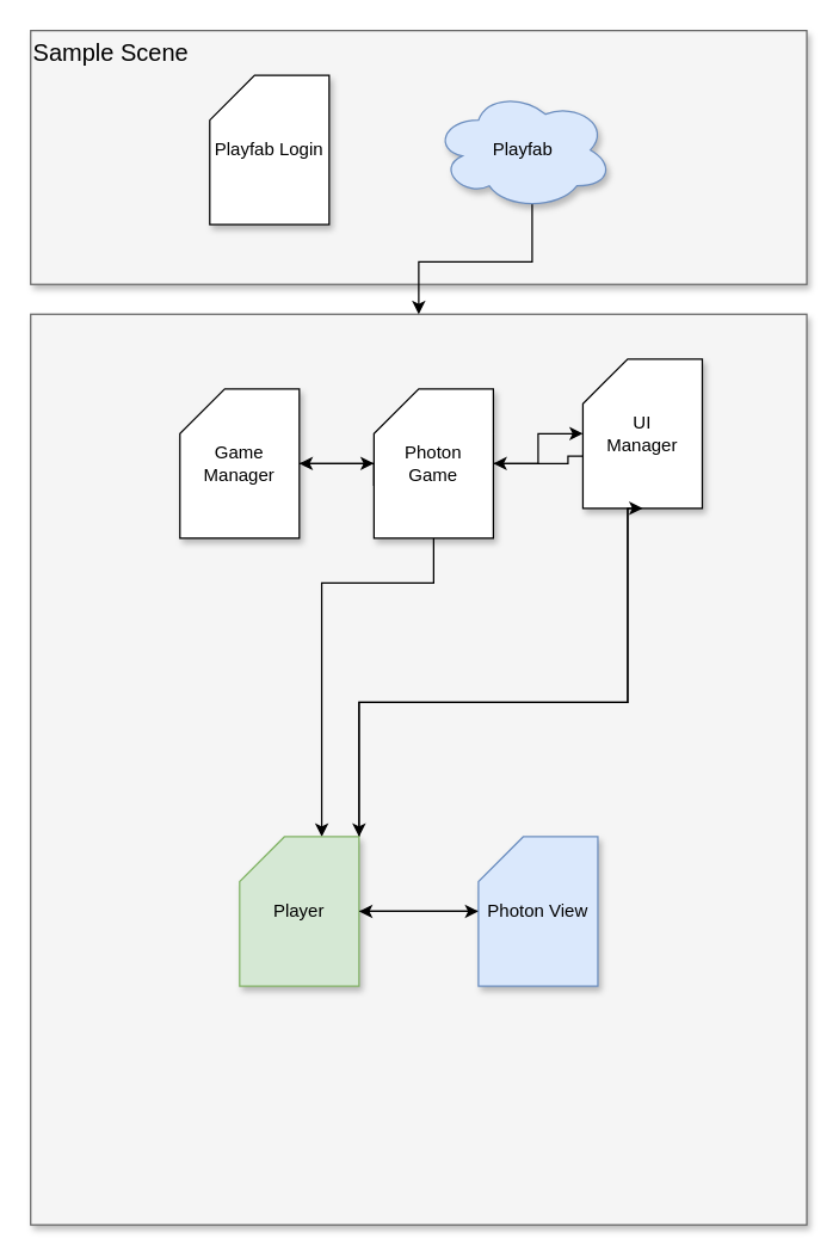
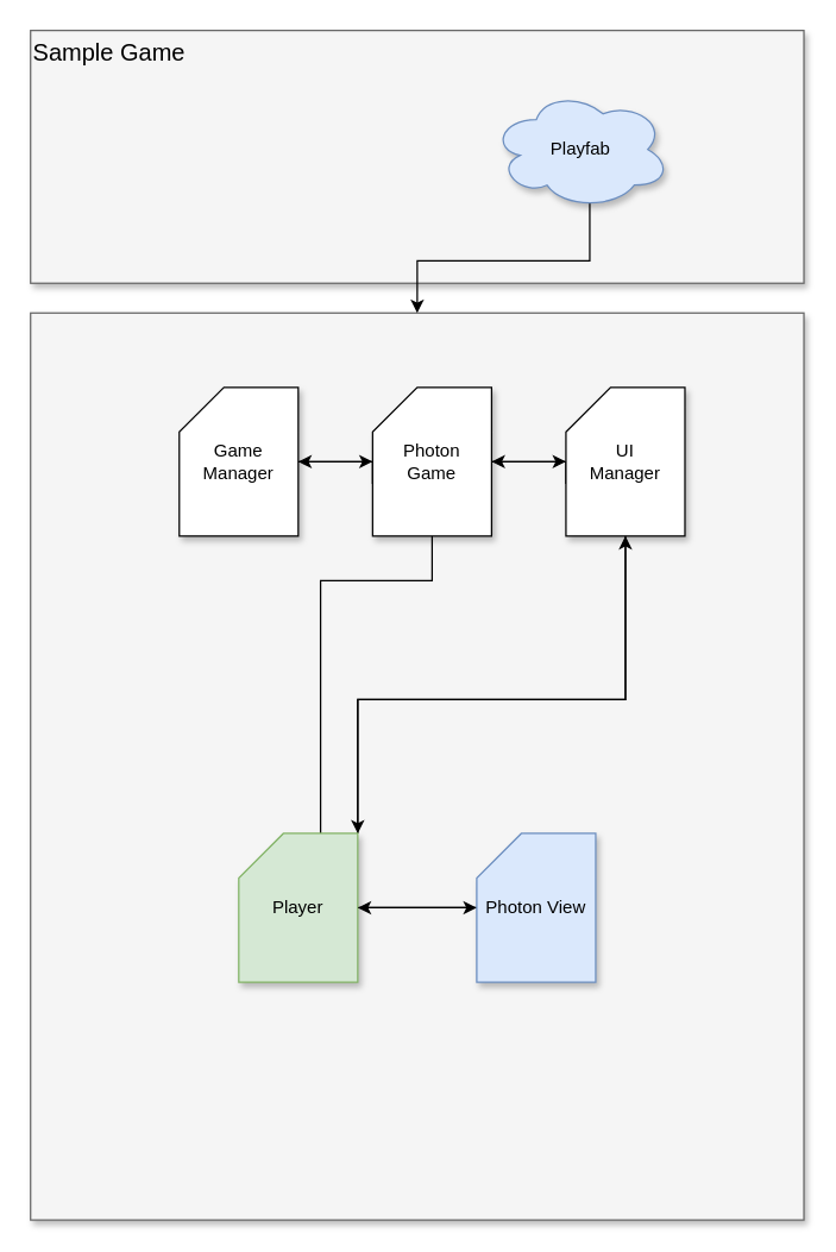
- <mxCell id="7" value="&lt;font style=&quot;font-size: 16px&quot;&gt;Sample Scene&lt;/font&gt;" style="text;html=1;strokeColor=none;fillColor=none;align=left;verticalAlign=middle;whiteSpace=wrap;rounded=0;shadow=1;" vertex="1" parent="1"><mxGeometry x="20" y="20" width="120" height="30" as="geometry" /></mxCell>
+ <mxCell id="7" value="&lt;font style=&quot;font-size: 16px&quot;&gt;Sample Game&lt;/font&gt;" style="text;html=1;strokeColor=none;fillColor=none;align=left;verticalAlign=middle;whiteSpace=wrap;rounded=0;shadow=1;" vertex="1" parent="1"><mxGeometry x="20" y="20" width="120" height="30" as="geometry" /></mxCell>
- <mxCell id="6" value="Playfab Login" style="shape=card;whiteSpace=wrap;html=1;shadow=1;" vertex="1" parent="1"><mxGeometry x="140" y="50" width="80" height="100" as="geometry" /></mxCell>
- <mxCell id="5" value="Playfab" style="ellipse;shape=cloud;whiteSpace=wrap;html=1;shadow=1;fillColor=#dae8fc;strokeColor=#6c8ebf;" vertex="1" parent="1"><mxGeometry x="290" y="60" width="120" height="80" as="geometry" /></mxCell>
+ <mxCell id="5" value="Playfab" style="ellipse;shape=cloud;whiteSpace=wrap;html=1;shadow=1;fillColor=#dae8fc;strokeColor=#6c8ebf;" vertex="1" parent="1"><mxGeometry x="330" y="60" width="120" height="80" as="geometry" /></mxCell>
- <mxCell id="16" value="UI&lt;br&gt;Manager" style="shape=card;whiteSpace=wrap;html=1;shadow=1;" vertex="1" parent="1"><mxGeometry x="390" y="240" width="80" height="100" as="geometry" /></mxCell>
+ <mxCell id="16" value="UI&lt;br&gt;Manager" style="shape=card;whiteSpace=wrap;html=1;shadow=1;" vertex="1" parent="1"><mxGeometry x="380" y="260" width="80" height="100" as="geometry" /></mxCell>
- <mxCell id="12" style="edgeStyle=orthogonalEdgeStyle;rounded=0;orthogonalLoop=1;jettySize=auto;html=1;entryX=0;entryY=0;entryDx=55;entryDy=0;entryPerimeter=0;" edge="1" parent="1" source="13" target="19"><mxGeometry relative="1" as="geometry"><Array as="points"><mxPoint x="290" y="390" /><mxPoint x="215" y="390" /></Array></mxGeometry></mxCell>
+ <mxCell id="12" style="edgeStyle=orthogonalEdgeStyle;rounded=0;orthogonalLoop=1;jettySize=auto;html=1;entryX=0;entryY=0;entryDx=55;entryDy=0;entryPerimeter=0;endArrow=none;" edge="1" parent="1" source="13" target="19"><mxGeometry relative="1" as="geometry"><Array as="points"><mxPoint x="290" y="390" /><mxPoint x="215" y="390" /></Array></mxGeometry></mxCell>
